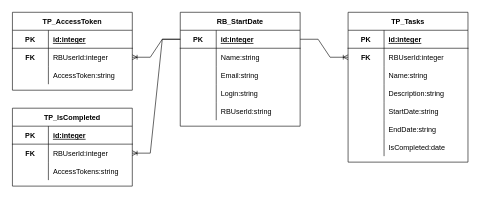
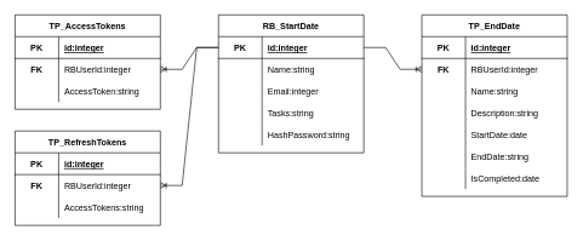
- <mxCell id="18" value="TP_AccessToken" style="shape=table;startSize=30;container=1;collapsible=1;childLayout=tableLayout;fixedRows=1;rowLines=0;fontStyle=1;align=center;resizeLast=1;" vertex="1" parent="1"><mxGeometry x="20" y="20" width="200" height="130" as="geometry" /></mxCell>
+ <mxCell id="18" value="TP_AccessTokens" style="shape=table;startSize=30;container=1;collapsible=1;childLayout=tableLayout;fixedRows=1;rowLines=0;fontStyle=1;align=center;resizeLast=1;" vertex="1" parent="1"><mxGeometry x="20" y="20" width="200" height="130" as="geometry" /></mxCell>
- <mxCell id="38" value="TP_Tasks" style="shape=table;startSize=30;container=1;collapsible=1;childLayout=tableLayout;fixedRows=1;rowLines=0;fontStyle=1;align=center;resizeLast=1;" vertex="1" parent="1"><mxGeometry x="580" y="20" width="200" height="250" as="geometry" /></mxCell>
+ <mxCell id="38" value="TP_EndDate" style="shape=table;startSize=30;container=1;collapsible=1;childLayout=tableLayout;fixedRows=1;rowLines=0;fontStyle=1;align=center;resizeLast=1;" vertex="1" parent="1"><mxGeometry x="580" y="20" width="200" height="250" as="geometry" /></mxCell>
- <mxCell id="11" value="Email:string" style="shape=partialRectangle;connectable=0;fillColor=none;top=0;left=0;bottom=0;right=0;align=left;spacingLeft=6;overflow=hidden;" vertex="1" parent="9"><mxGeometry x="60" width="140" height="30" as="geometry"><mxRectangle width="140" height="30" as="alternateBounds" /></mxGeometry></mxCell>
+ <mxCell id="11" value="Email:integer" style="shape=partialRectangle;connectable=0;fillColor=none;top=0;left=0;bottom=0;right=0;align=left;spacingLeft=6;overflow=hidden;" vertex="1" parent="9"><mxGeometry x="60" width="140" height="30" as="geometry"><mxRectangle width="140" height="30" as="alternateBounds" /></mxGeometry></mxCell>
- <mxCell id="14" value="Login:string" style="shape=partialRectangle;connectable=0;fillColor=none;top=0;left=0;bottom=0;right=0;align=left;spacingLeft=6;overflow=hidden;" vertex="1" parent="12"><mxGeometry x="60" width="140" height="30" as="geometry"><mxRectangle width="140" height="30" as="alternateBounds" /></mxGeometry></mxCell>
+ <mxCell id="14" value="Tasks:string" style="shape=partialRectangle;connectable=0;fillColor=none;top=0;left=0;bottom=0;right=0;align=left;spacingLeft=6;overflow=hidden;" vertex="1" parent="12"><mxGeometry x="60" width="140" height="30" as="geometry"><mxRectangle width="140" height="30" as="alternateBounds" /></mxGeometry></mxCell>
- <mxCell id="17" value="RBUserId:string" style="shape=partialRectangle;connectable=0;fillColor=none;top=0;left=0;bottom=0;right=0;align=left;spacingLeft=6;overflow=hidden;" vertex="1" parent="15"><mxGeometry x="60" width="140" height="30" as="geometry"><mxRectangle width="140" height="30" as="alternateBounds" /></mxGeometry></mxCell>
+ <mxCell id="17" value="HashPassword:string" style="shape=partialRectangle;connectable=0;fillColor=none;top=0;left=0;bottom=0;right=0;align=left;spacingLeft=6;overflow=hidden;" vertex="1" parent="15"><mxGeometry x="60" width="140" height="30" as="geometry"><mxRectangle width="140" height="30" as="alternateBounds" /></mxGeometry></mxCell>
- <mxCell id="53" value="StartDate:string" style="shape=partialRectangle;connectable=0;fillColor=none;top=0;left=0;bottom=0;right=0;align=left;spacingLeft=6;overflow=hidden;" vertex="1" parent="51"><mxGeometry x="60" width="140" height="30" as="geometry"><mxRectangle width="140" height="30" as="alternateBounds" /></mxGeometry></mxCell>
+ <mxCell id="53" value="StartDate:date" style="shape=partialRectangle;connectable=0;fillColor=none;top=0;left=0;bottom=0;right=0;align=left;spacingLeft=6;overflow=hidden;" vertex="1" parent="51"><mxGeometry x="60" width="140" height="30" as="geometry"><mxRectangle width="140" height="30" as="alternateBounds" /></mxGeometry></mxCell>
- <mxCell id="28" value="TP_IsCompleted" style="shape=table;startSize=30;container=1;collapsible=1;childLayout=tableLayout;fixedRows=1;rowLines=0;fontStyle=1;align=center;resizeLast=1;" vertex="1" parent="1"><mxGeometry x="20" y="180" width="200" height="130" as="geometry" /></mxCell>
+ <mxCell id="28" value="TP_RefreshTokens" style="shape=table;startSize=30;container=1;collapsible=1;childLayout=tableLayout;fixedRows=1;rowLines=0;fontStyle=1;align=center;resizeLast=1;" vertex="1" parent="1"><mxGeometry x="20" y="180" width="200" height="130" as="geometry" /></mxCell>
